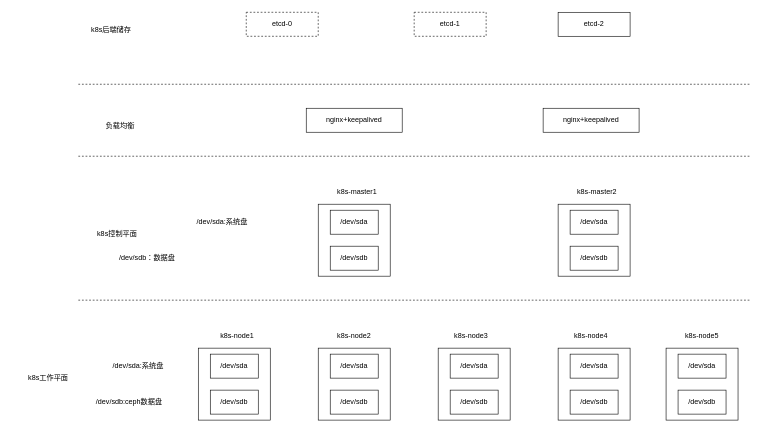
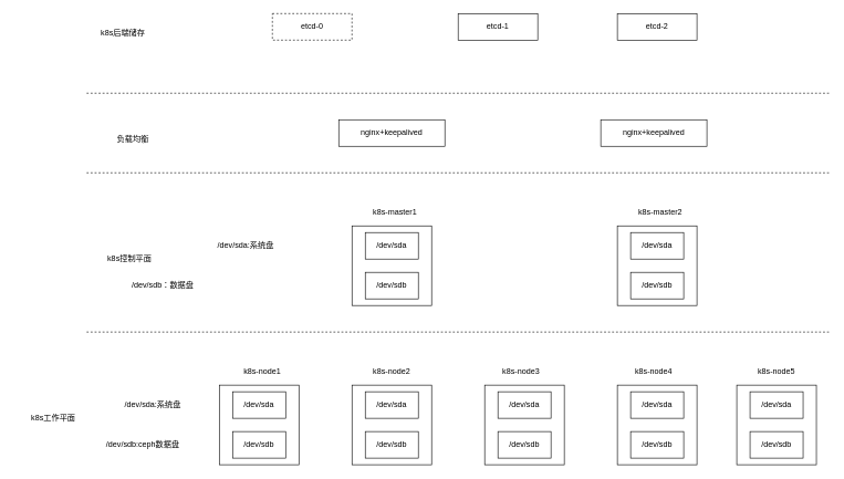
- <mxCell id="37" value="etcd-1" style="rounded=0;whiteSpace=wrap;html=1;hachureGap=4;pointerEvents=0;dashed=1;" parent="1" vertex="1"><mxGeometry x="690" y="20" width="120" height="40" as="geometry" /></mxCell>
+ <mxCell id="37" value="etcd-1" style="rounded=0;whiteSpace=wrap;html=1;hachureGap=4;pointerEvents=0;" parent="1" vertex="1"><mxGeometry x="690" y="20" width="120" height="40" as="geometry" /></mxCell>
